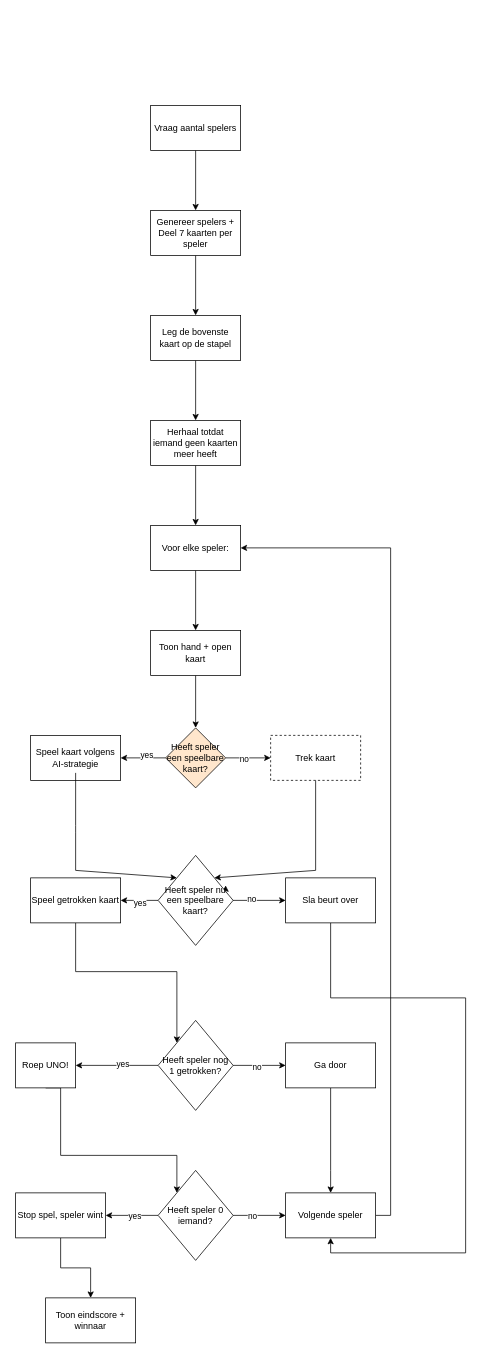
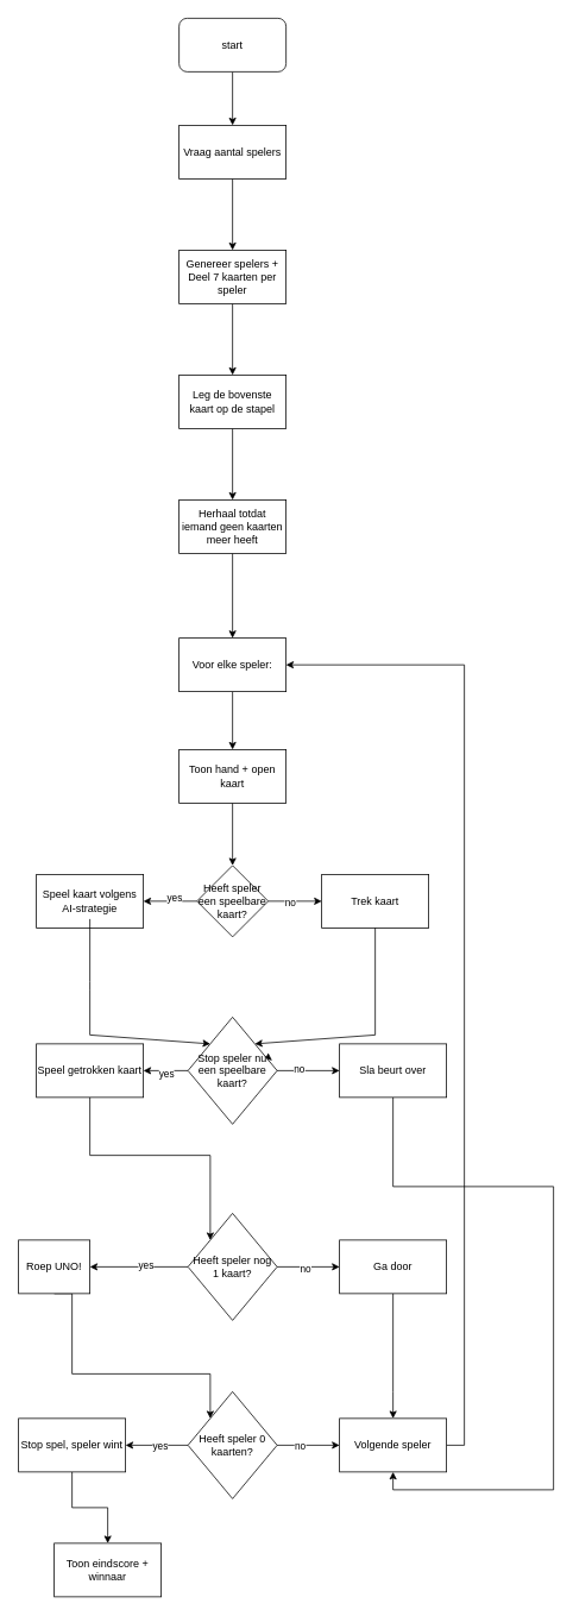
+ <mxCell id="3" value="start" style="rounded=1;whiteSpace=wrap;html=1;" vertex="1" parent="1"><mxGeometry x="200" y="20" width="120" height="60" as="geometry" /></mxCell>
+ <mxCell id="2" value="" style="edgeStyle=orthogonalEdgeStyle;rounded=0;orthogonalLoop=1;jettySize=auto;html=1;" edge="1" parent="1" source="3" target="5"><mxGeometry relative="1" as="geometry" /></mxCell>
- <mxCell id="13" value="Voor elke speler:" style="rounded=0;whiteSpace=wrap;html=1;" vertex="1" parent="1"><mxGeometry x="200" y="700" width="120" height="60" as="geometry" /></mxCell>
+ <mxCell id="13" value="Voor elke speler:" style="rounded=0;whiteSpace=wrap;html=1;" vertex="1" parent="1"><mxGeometry x="200" y="715" width="120" height="60" as="geometry" /></mxCell>
- <mxCell id="20" value="Heeft speler een speelbare kaart?" style="rhombus;whiteSpace=wrap;html=1;rounded=0;fillColor=#ffe6cc;" vertex="1" parent="1"><mxGeometry x="220" y="970" width="80" height="80" as="geometry" /></mxCell>
+ <mxCell id="20" value="Heeft speler een speelbare kaart?" style="rhombus;whiteSpace=wrap;html=1;rounded=0;" vertex="1" parent="1"><mxGeometry x="220" y="970" width="80" height="80" as="geometry" /></mxCell>
- <mxCell id="22" value="Trek kaart" style="whiteSpace=wrap;html=1;rounded=0;dashed=1;" vertex="1" parent="1"><mxGeometry x="360" y="980" width="120" height="60" as="geometry" /></mxCell>
+ <mxCell id="22" value="Trek kaart" style="whiteSpace=wrap;html=1;rounded=0;" vertex="1" parent="1"><mxGeometry x="360" y="980" width="120" height="60" as="geometry" /></mxCell>
- <mxCell id="28" value="Heeft speler nu een speelbare kaart?" style="rhombus;whiteSpace=wrap;html=1;" vertex="1" parent="1"><mxGeometry x="210" y="1140" width="100" height="120" as="geometry" /></mxCell>
+ <mxCell id="28" value="Stop speler nu een speelbare kaart?" style="rhombus;whiteSpace=wrap;html=1;" vertex="1" parent="1"><mxGeometry x="210" y="1140" width="100" height="120" as="geometry" /></mxCell>
- <mxCell id="39" value="Heeft speler nog 1 getrokken?" style="rhombus;whiteSpace=wrap;html=1;" vertex="1" parent="1"><mxGeometry x="210" y="1360" width="100" height="120" as="geometry" /></mxCell>
+ <mxCell id="39" value="Heeft speler nog 1 kaart?" style="rhombus;whiteSpace=wrap;html=1;" vertex="1" parent="1"><mxGeometry x="210" y="1360" width="100" height="120" as="geometry" /></mxCell>
- <mxCell id="48" value="Heeft speler 0 iemand?" style="rhombus;whiteSpace=wrap;html=1;" vertex="1" parent="1"><mxGeometry x="210" y="1560" width="100" height="120" as="geometry" /></mxCell>
+ <mxCell id="48" value="Heeft speler 0 kaarten?" style="rhombus;whiteSpace=wrap;html=1;" vertex="1" parent="1"><mxGeometry x="210" y="1560" width="100" height="120" as="geometry" /></mxCell>
